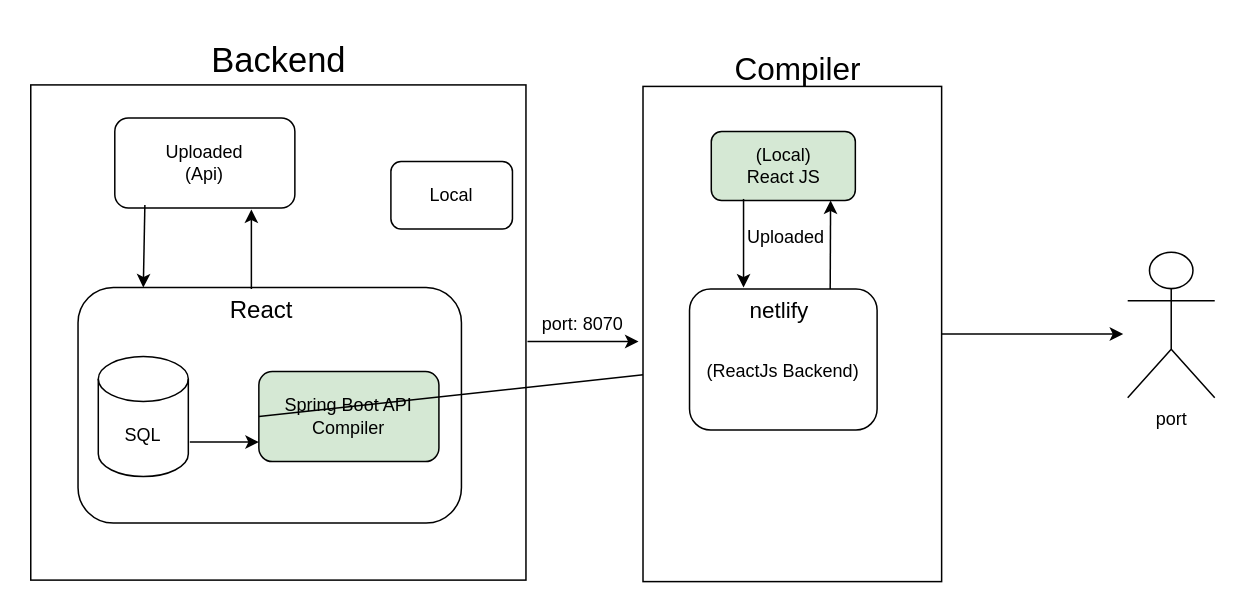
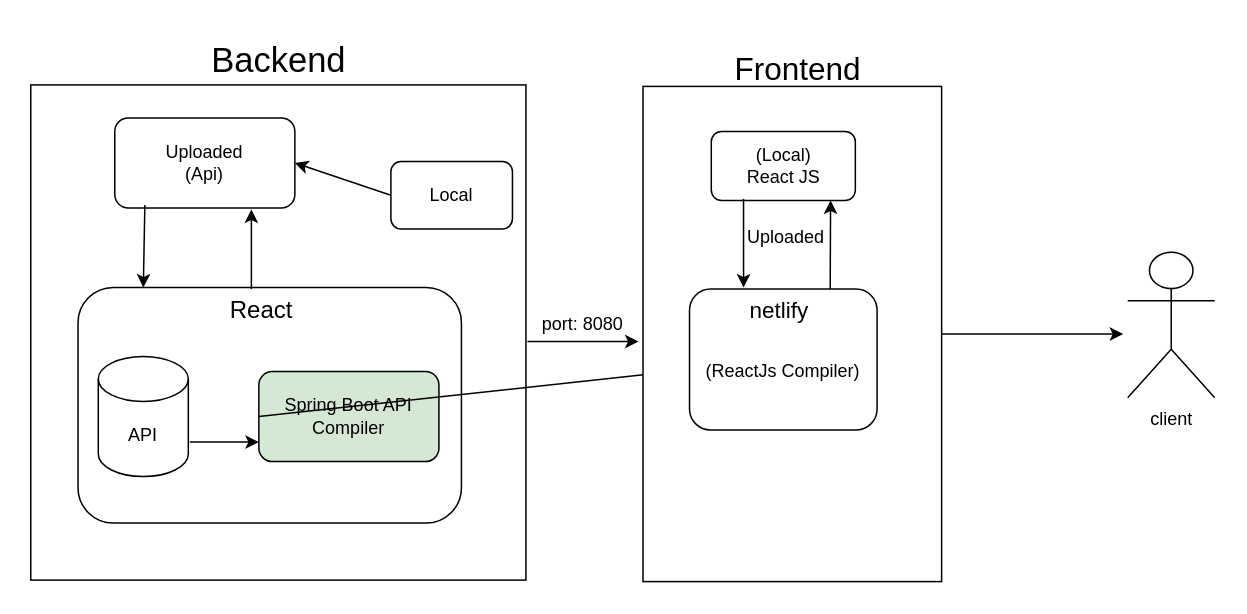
- <mxCell id="13" value="&lt;font style=&quot;font-size: 21px;&quot;&gt;Compiler&lt;/font&gt;" style="text;html=1;align=center;verticalAlign=middle;resizable=0;points=[];autosize=1;strokeColor=none;fillColor=none;" vertex="1" parent="1"><mxGeometry x="480" y="26" width="102" height="37" as="geometry" /></mxCell>
+ <mxCell id="13" value="&lt;font style=&quot;font-size: 21px;&quot;&gt;Frontend&lt;/font&gt;" style="text;html=1;align=center;verticalAlign=middle;resizable=0;points=[];autosize=1;strokeColor=none;fillColor=none;" vertex="1" parent="1"><mxGeometry x="480" y="26" width="102" height="37" as="geometry" /></mxCell>
- <mxCell id="15" value="(Local) &lt;br&gt;React JS" style="rounded=1;whiteSpace=wrap;html=1;fillColor=#d5e8d4;" vertex="1" parent="1"><mxGeometry x="473.5" y="87" width="96" height="46" as="geometry" /></mxCell>
+ <mxCell id="15" value="(Local) &lt;br&gt;React JS" style="rounded=1;whiteSpace=wrap;html=1;" vertex="1" parent="1"><mxGeometry x="473.5" y="87" width="96" height="46" as="geometry" /></mxCell>
+ <mxCell id="24" value="" style="endArrow=classic;html=1;rounded=0;entryX=1;entryY=0.5;entryDx=0;entryDy=0;exitX=0;exitY=0.5;exitDx=0;exitDy=0;" edge="1" parent="1" source="23" target="3"><mxGeometry width="50" height="50" relative="1" as="geometry"><mxPoint x="418" y="206" as="sourcePoint" /><mxPoint x="468" y="156" as="targetPoint" /></mxGeometry></mxCell>
- <mxCell id="21" value="port: 8070" style="text;html=1;strokeColor=none;fillColor=none;align=center;verticalAlign=middle;whiteSpace=wrap;rounded=0;" vertex="1" parent="1"><mxGeometry x="358" y="201" width="60" height="30" as="geometry" /></mxCell>
+ <mxCell id="21" value="port: 8080" style="text;html=1;strokeColor=none;fillColor=none;align=center;verticalAlign=middle;whiteSpace=wrap;rounded=0;" vertex="1" parent="1"><mxGeometry x="358" y="201" width="60" height="30" as="geometry" /></mxCell>
- <mxCell id="16" value="&lt;br&gt;(ReactJs Backend)" style="rounded=1;whiteSpace=wrap;html=1;" vertex="1" parent="1"><mxGeometry x="459" y="192" width="125" height="94" as="geometry" /></mxCell>
+ <mxCell id="16" value="&lt;br&gt;(ReactJs Compiler)" style="rounded=1;whiteSpace=wrap;html=1;" vertex="1" parent="1"><mxGeometry x="459" y="192" width="125" height="94" as="geometry" /></mxCell>
- <mxCell id="25" value="port" style="shape=umlActor;verticalLabelPosition=bottom;verticalAlign=top;html=1;outlineConnect=0;" vertex="1" parent="1"><mxGeometry x="751" y="167.5" width="58" height="97" as="geometry" /></mxCell>
+ <mxCell id="25" value="client" style="shape=umlActor;verticalLabelPosition=bottom;verticalAlign=top;html=1;outlineConnect=0;" vertex="1" parent="1"><mxGeometry x="751" y="167.5" width="58" height="97" as="geometry" /></mxCell>
- <mxCell id="5" value="SQL" style="shape=cylinder3;whiteSpace=wrap;html=1;boundedLbl=1;backgroundOutline=1;size=15;" vertex="1" parent="1"><mxGeometry x="65" y="237" width="60" height="80" as="geometry" /></mxCell>
+ <mxCell id="5" value="API" style="shape=cylinder3;whiteSpace=wrap;html=1;boundedLbl=1;backgroundOutline=1;size=15;" vertex="1" parent="1"><mxGeometry x="65" y="237" width="60" height="80" as="geometry" /></mxCell>
